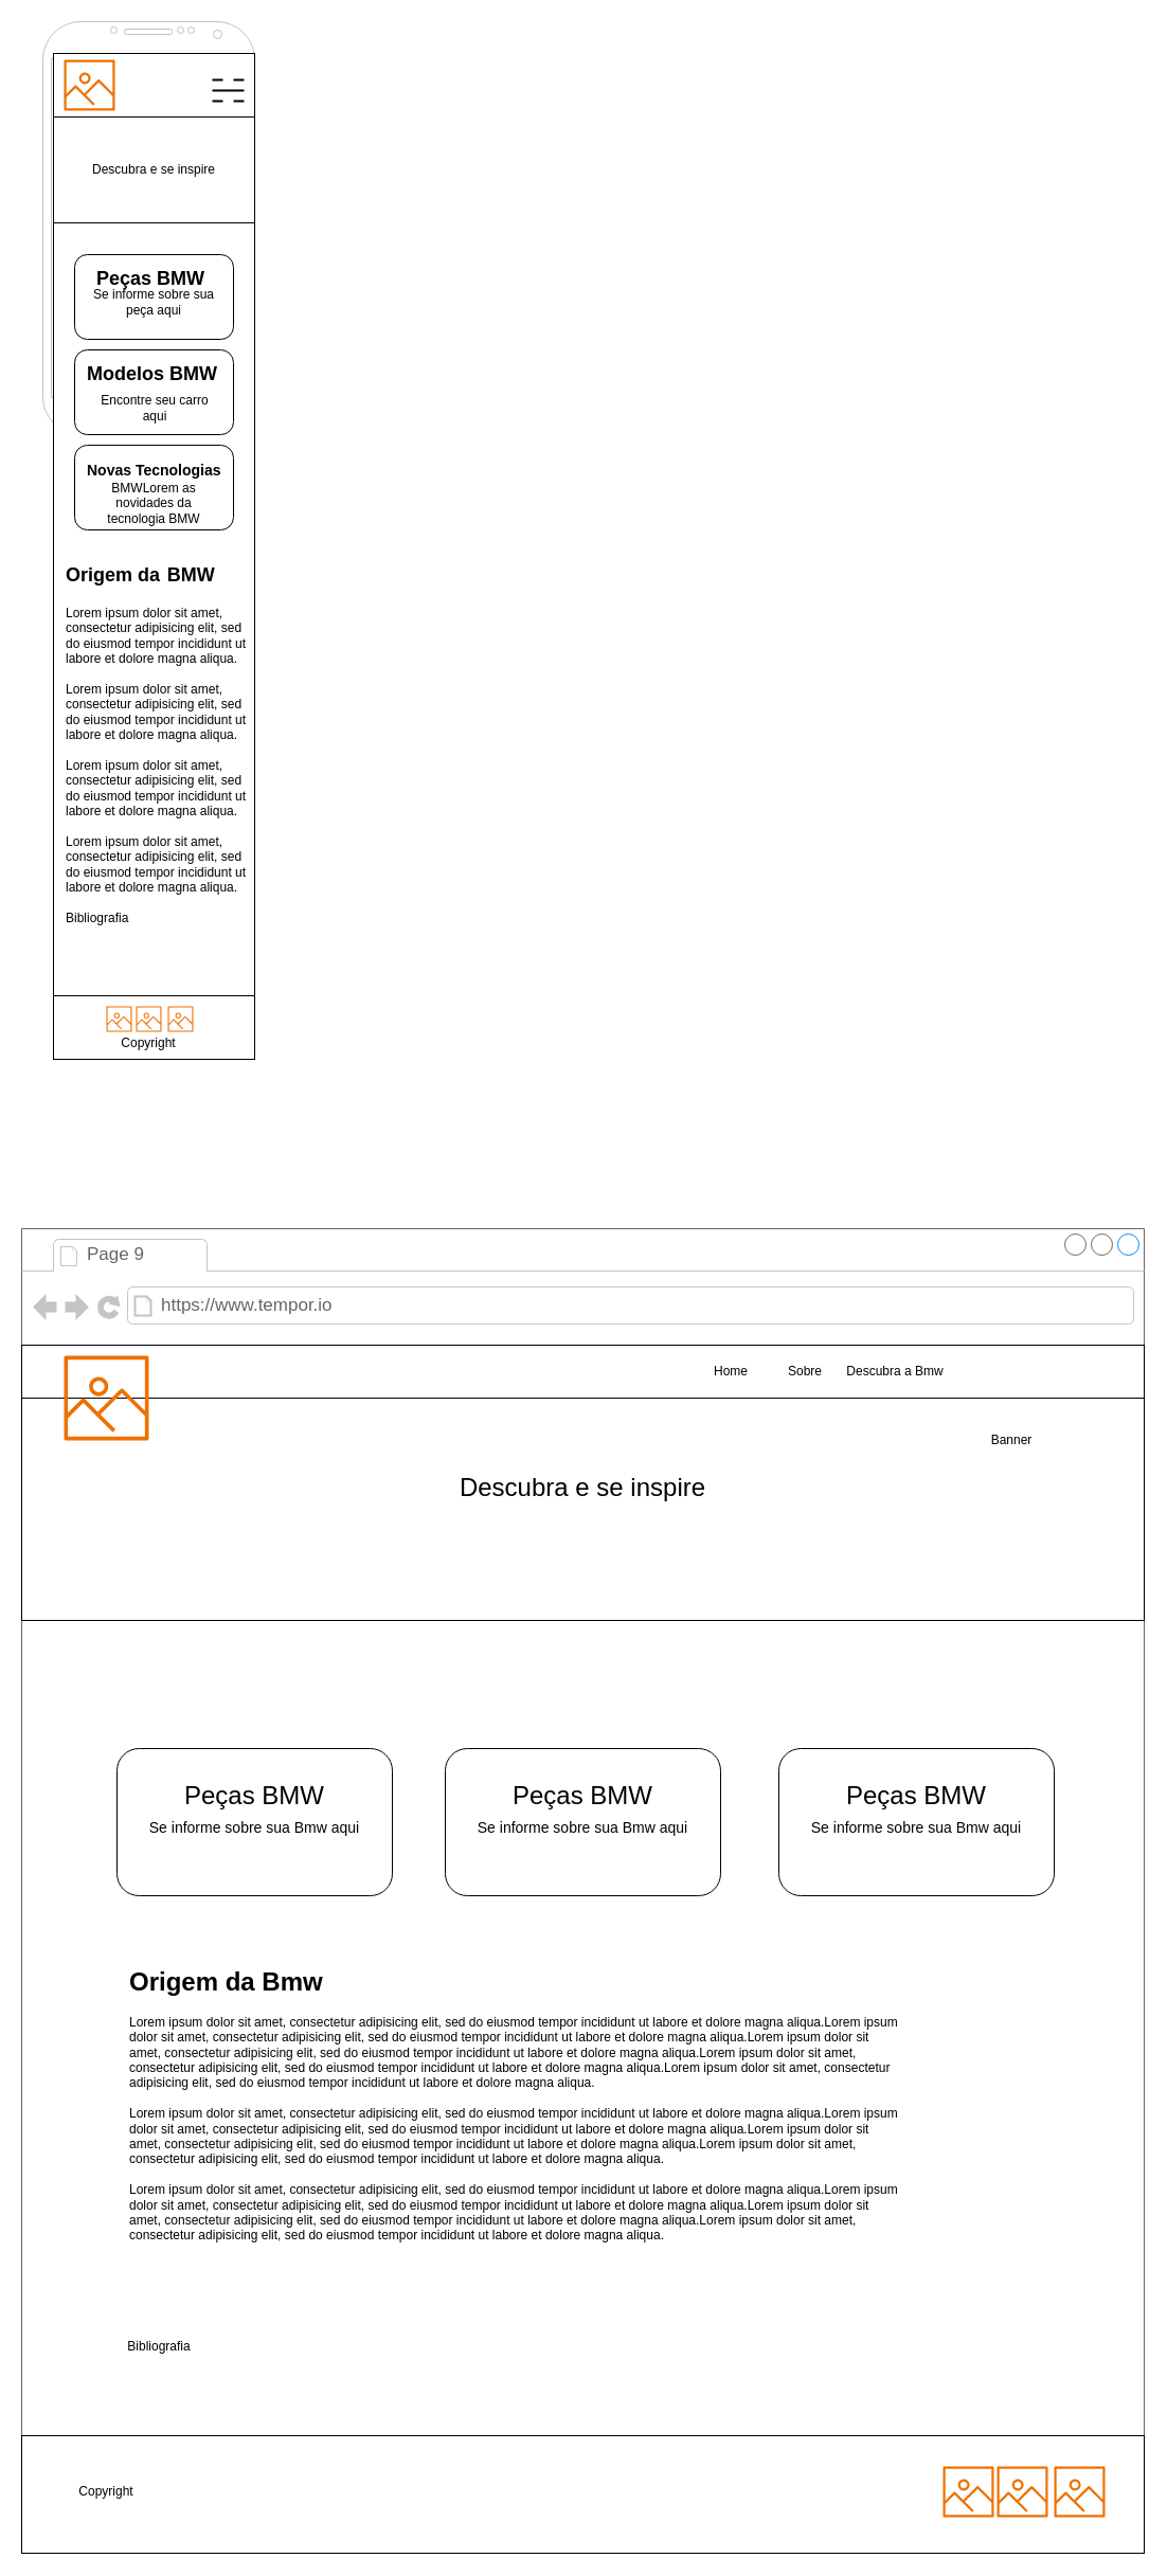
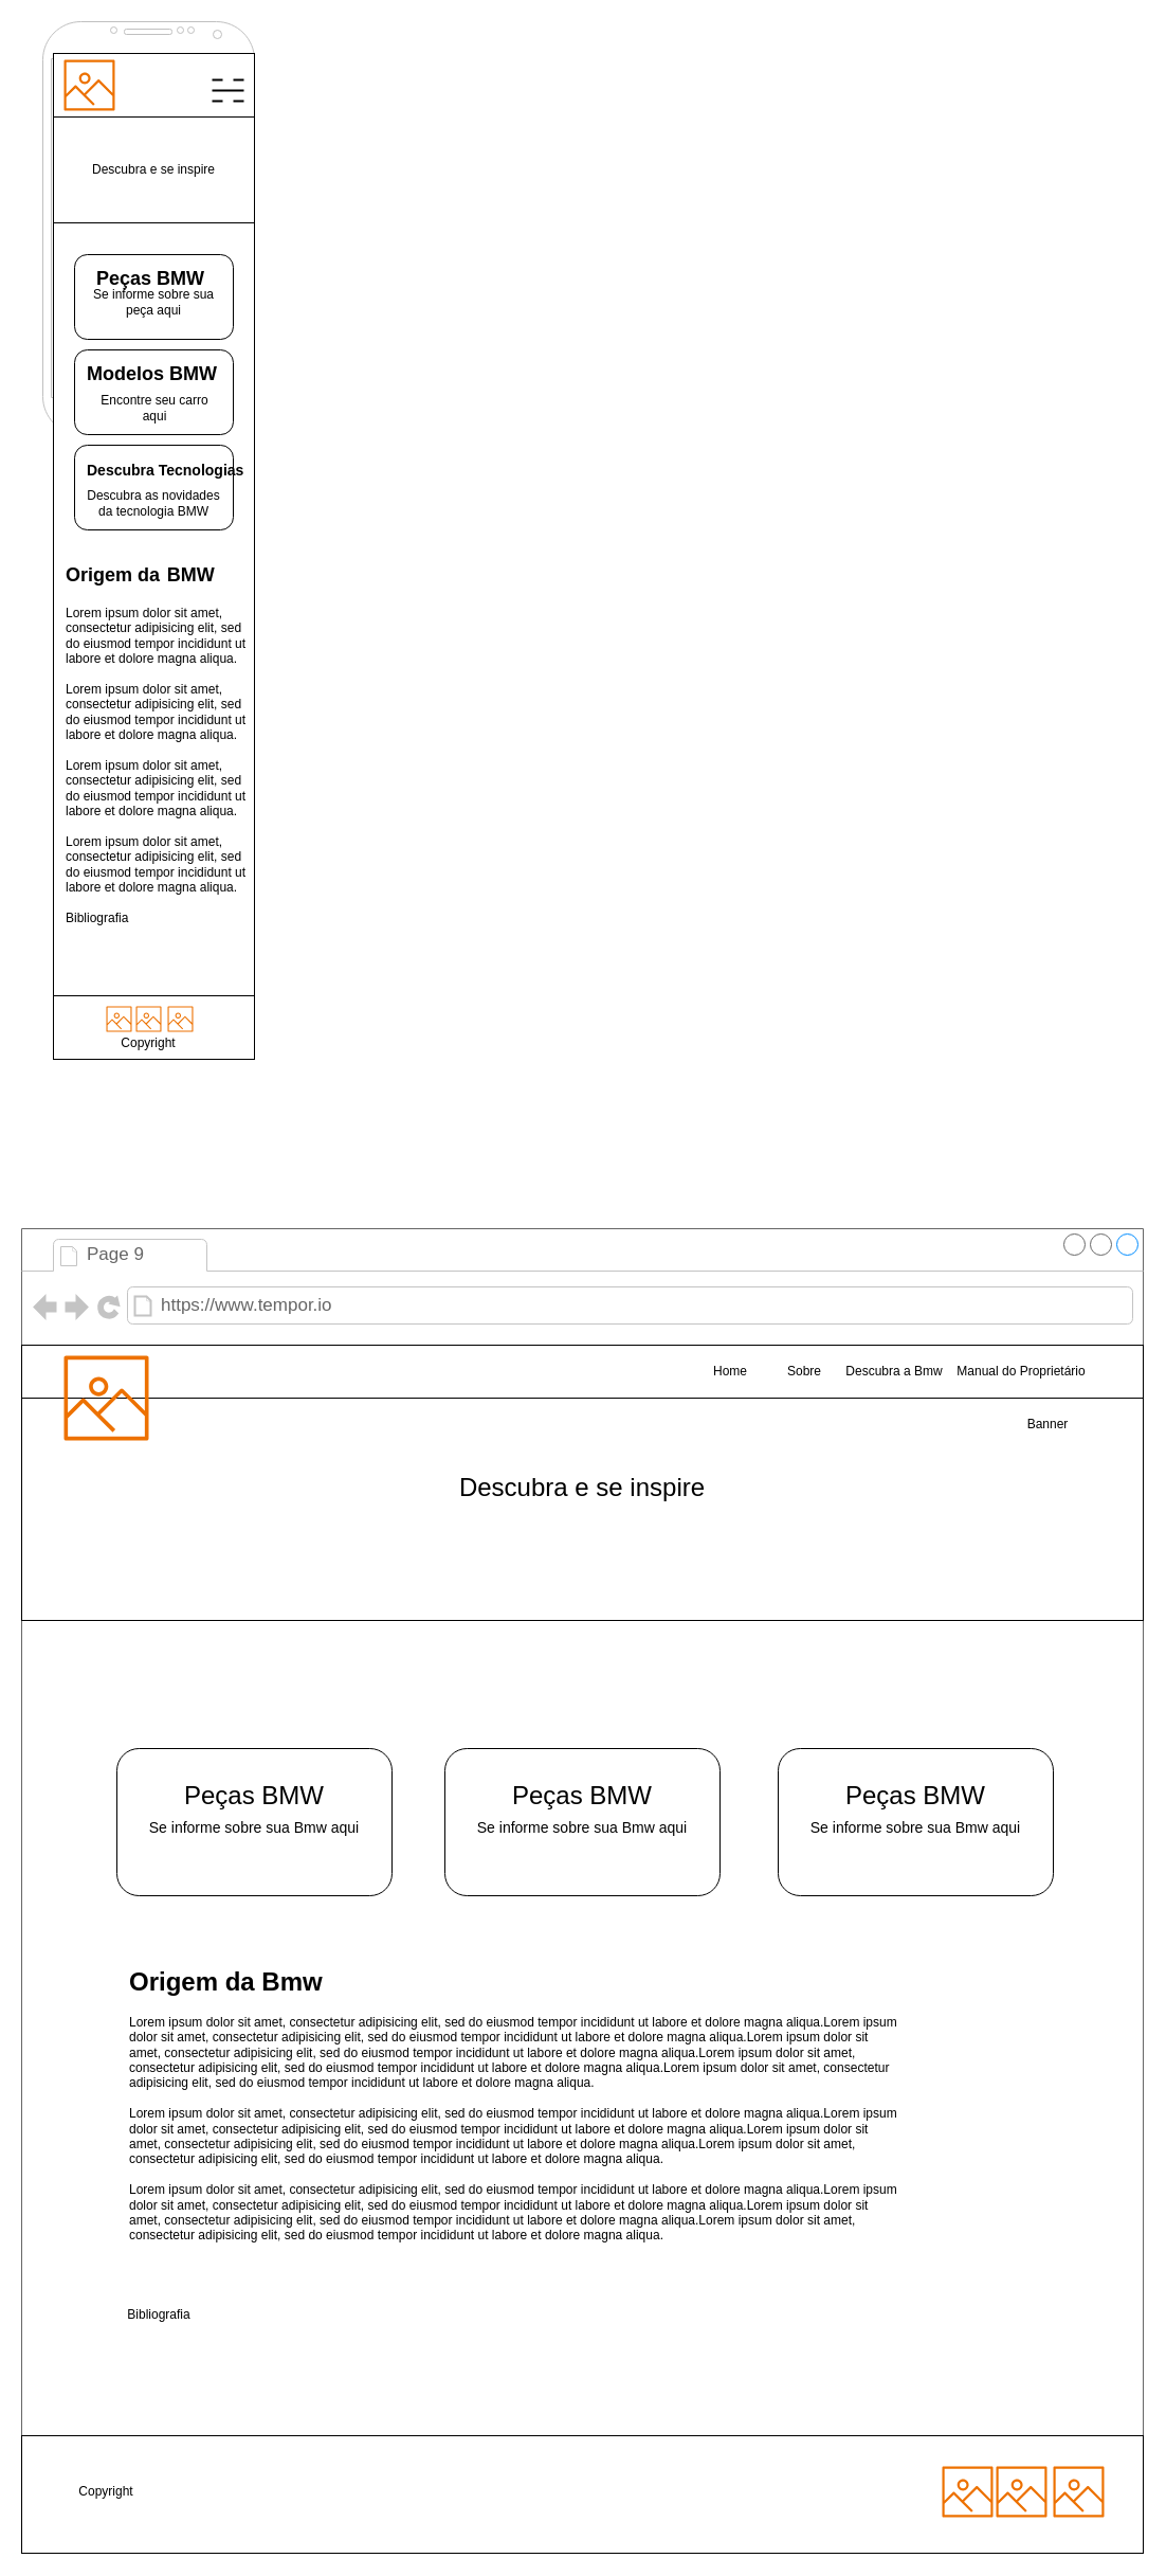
- <mxCell id="47" value="&lt;h1 style=&quot;margin-top: 0px;&quot;&gt;&lt;font style=&quot;font-size: 14px;&quot;&gt;Novas Tecnologias&lt;/font&gt;&lt;/h1&gt;" style="text;html=1;whiteSpace=wrap;overflow=hidden;rounded=0;" vertex="1" parent="1"><mxGeometry x="80" y="420" width="180" height="60" as="geometry" /></mxCell>
+ <mxCell id="47" value="&lt;h1 style=&quot;margin-top: 0px;&quot;&gt;&lt;font style=&quot;font-size: 14px;&quot;&gt;Descubra Tecnologias&lt;/font&gt;&lt;/h1&gt;" style="text;html=1;whiteSpace=wrap;overflow=hidden;rounded=0;" vertex="1" parent="1"><mxGeometry x="80" y="420" width="180" height="60" as="geometry" /></mxCell>
- <mxCell id="48" value="BMWLorem as novidades da tecnologia BMW" style="text;html=1;align=center;verticalAlign=middle;whiteSpace=wrap;rounded=0;" vertex="1" parent="1"><mxGeometry x="80" y="460" width="130" height="30" as="geometry" /></mxCell>
+ <mxCell id="48" value="Descubra as novidades da tecnologia BMW" style="text;html=1;align=center;verticalAlign=middle;whiteSpace=wrap;rounded=0;" vertex="1" parent="1"><mxGeometry x="80" y="460" width="130" height="30" as="geometry" /></mxCell>
+ <mxCell id="11" value="Manual do Proprietário" style="text;html=1;align=center;verticalAlign=middle;whiteSpace=wrap;rounded=0;" vertex="1" parent="3"><mxGeometry x="880" y="120" width="130" height="30" as="geometry" /></mxCell>
- <mxCell id="14" value="Banner" style="text;html=1;align=center;verticalAlign=middle;whiteSpace=wrap;rounded=0;" vertex="1" parent="3"><mxGeometry x="905" y="185" width="60" height="30" as="geometry" /></mxCell>
+ <mxCell id="14" value="Banner" style="text;html=1;align=center;verticalAlign=middle;whiteSpace=wrap;rounded=0;" vertex="1" parent="3"><mxGeometry x="940" y="170" width="60" height="30" as="geometry" /></mxCell>
- <mxCell id="25" value="Bibliografia" style="text;html=1;align=center;verticalAlign=middle;whiteSpace=wrap;rounded=0;" vertex="1" parent="3"><mxGeometry x="100" y="1041" width="60" height="30" as="geometry" /></mxCell>
+ <mxCell id="25" value="Bibliografia" style="text;html=1;align=center;verticalAlign=middle;whiteSpace=wrap;rounded=0;" vertex="1" parent="3"><mxGeometry x="100" y="1011" width="60" height="30" as="geometry" /></mxCell>
